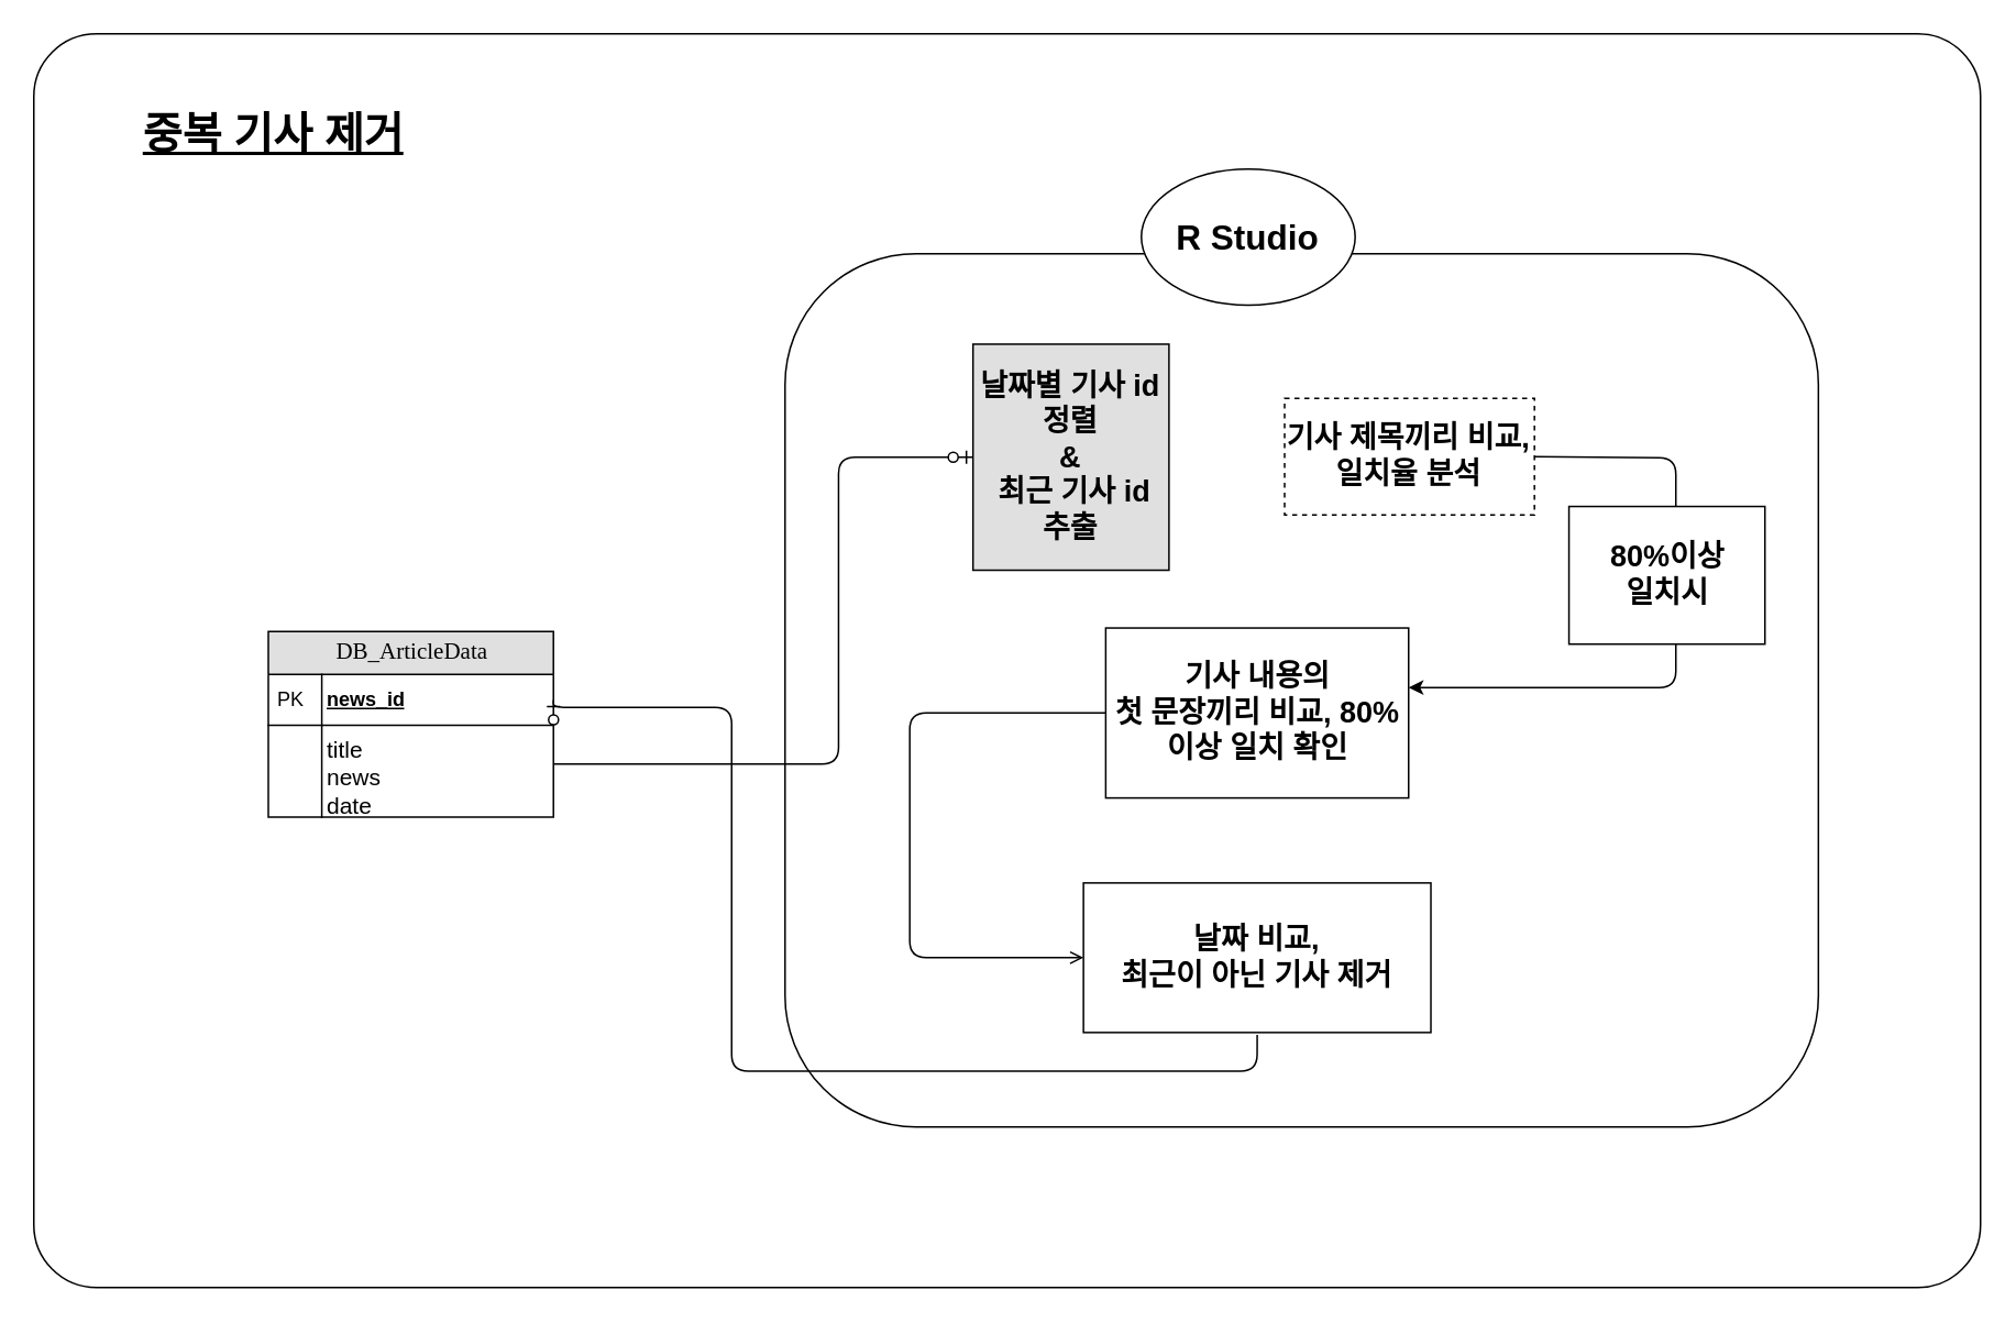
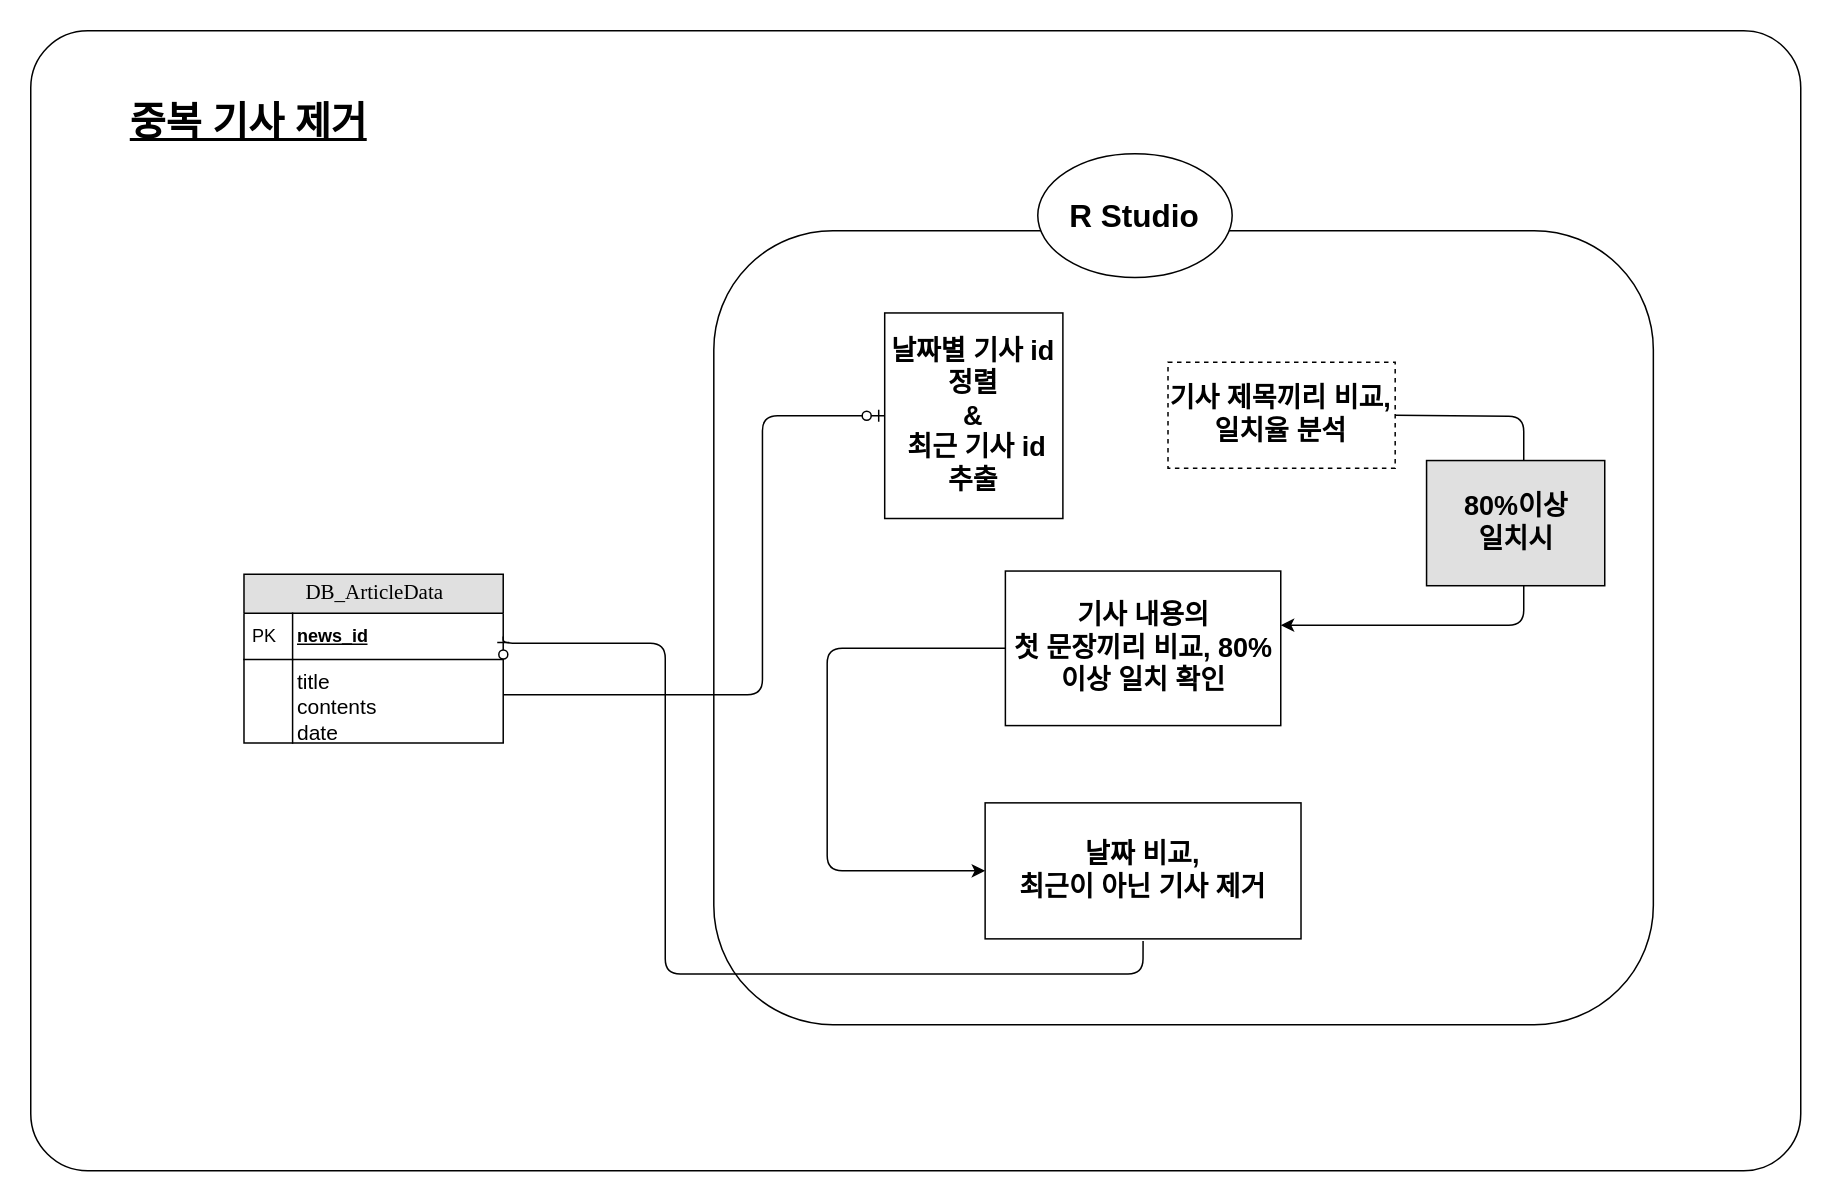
- <mxCell id="12" value="날짜별 기사 id 정렬&lt;br&gt;&amp;amp;&lt;br&gt;&amp;nbsp;최근 기사 id 추출" style="rounded=1;whiteSpace=wrap;html=1;fontSize=18;fontStyle=1;arcSize=0;fillColor=#e0e0e0;" parent="2" vertex="1"><mxGeometry x="569.298" y="188.14" width="118.793" height="137.027" as="geometry" /></mxCell>
+ <mxCell id="12" value="날짜별 기사 id 정렬&lt;br&gt;&amp;amp;&lt;br&gt;&amp;nbsp;최근 기사 id 추출" style="rounded=1;whiteSpace=wrap;html=1;fontSize=18;fontStyle=1;arcSize=0;" parent="2" vertex="1"><mxGeometry x="569.298" y="188.14" width="118.793" height="137.027" as="geometry" /></mxCell>
- <mxCell id="19" value="80%이상&lt;br&gt;일치시" style="rounded=0;whiteSpace=wrap;html=1;fontSize=18;fontStyle=1" vertex="1" parent="2"><mxGeometry x="930.536" y="286.532" width="118.793" height="83.453" as="geometry" /></mxCell>
+ <mxCell id="19" value="80%이상&lt;br&gt;일치시" style="rounded=0;whiteSpace=wrap;html=1;fontSize=18;fontStyle=1;fillColor=#e0e0e0;" vertex="1" parent="2"><mxGeometry x="930.536" y="286.532" width="118.793" height="83.453" as="geometry" /></mxCell>
- <mxCell id="8" value="&lt;font style=&quot;font-size: 14px&quot;&gt;title&lt;br&gt;news&lt;br&gt;date&lt;/font&gt;" style="shape=partialRectangle;top=0;left=0;right=0;bottom=0;html=1;align=left;verticalAlign=top;fillColor=none;spacingLeft=34;spacingRight=4;whiteSpace=wrap;overflow=hidden;rotatable=0;points=[[0,0.5],[1,0.5]];portConstraint=eastwest;dropTarget=0;" parent="5" vertex="1"><mxGeometry y="56.908" width="172.819" height="55.635" as="geometry" /></mxCell>
+ <mxCell id="8" value="&lt;font style=&quot;font-size: 14px&quot;&gt;title&lt;br&gt;contents&lt;br&gt;date&lt;/font&gt;" style="shape=partialRectangle;top=0;left=0;right=0;bottom=0;html=1;align=left;verticalAlign=top;fillColor=none;spacingLeft=34;spacingRight=4;whiteSpace=wrap;overflow=hidden;rotatable=0;points=[[0,0.5],[1,0.5]];portConstraint=eastwest;dropTarget=0;" parent="5" vertex="1"><mxGeometry y="56.908" width="172.819" height="55.635" as="geometry" /></mxCell>
- <mxCell id="16" value="" style="endArrow=open;html=1;entryX=0;entryY=0.5;entryDx=0;entryDy=0;exitX=0;exitY=0.5;exitDx=0;exitDy=0;" parent="2" target="15" edge="1" source="14"><mxGeometry width="50" height="50" relative="1" as="geometry"><mxPoint x="841.981" y="422.014" as="sourcePoint" /><mxPoint x="876.539" y="446.741" as="targetPoint" /><Array as="points"><mxPoint x="530.961" y="411.711" /><mxPoint x="530.961" y="560.072" /></Array></mxGeometry></mxCell>
+ <mxCell id="16" value="" style="endArrow=classic;html=1;entryX=0;entryY=0.5;entryDx=0;entryDy=0;exitX=0;exitY=0.5;exitDx=0;exitDy=0;" parent="2" target="15" edge="1" source="14"><mxGeometry width="50" height="50" relative="1" as="geometry"><mxPoint x="841.981" y="422.014" as="sourcePoint" /><mxPoint x="876.539" y="446.741" as="targetPoint" /><Array as="points"><mxPoint x="530.961" y="411.711" /><mxPoint x="530.961" y="560.072" /></Array></mxGeometry></mxCell>
